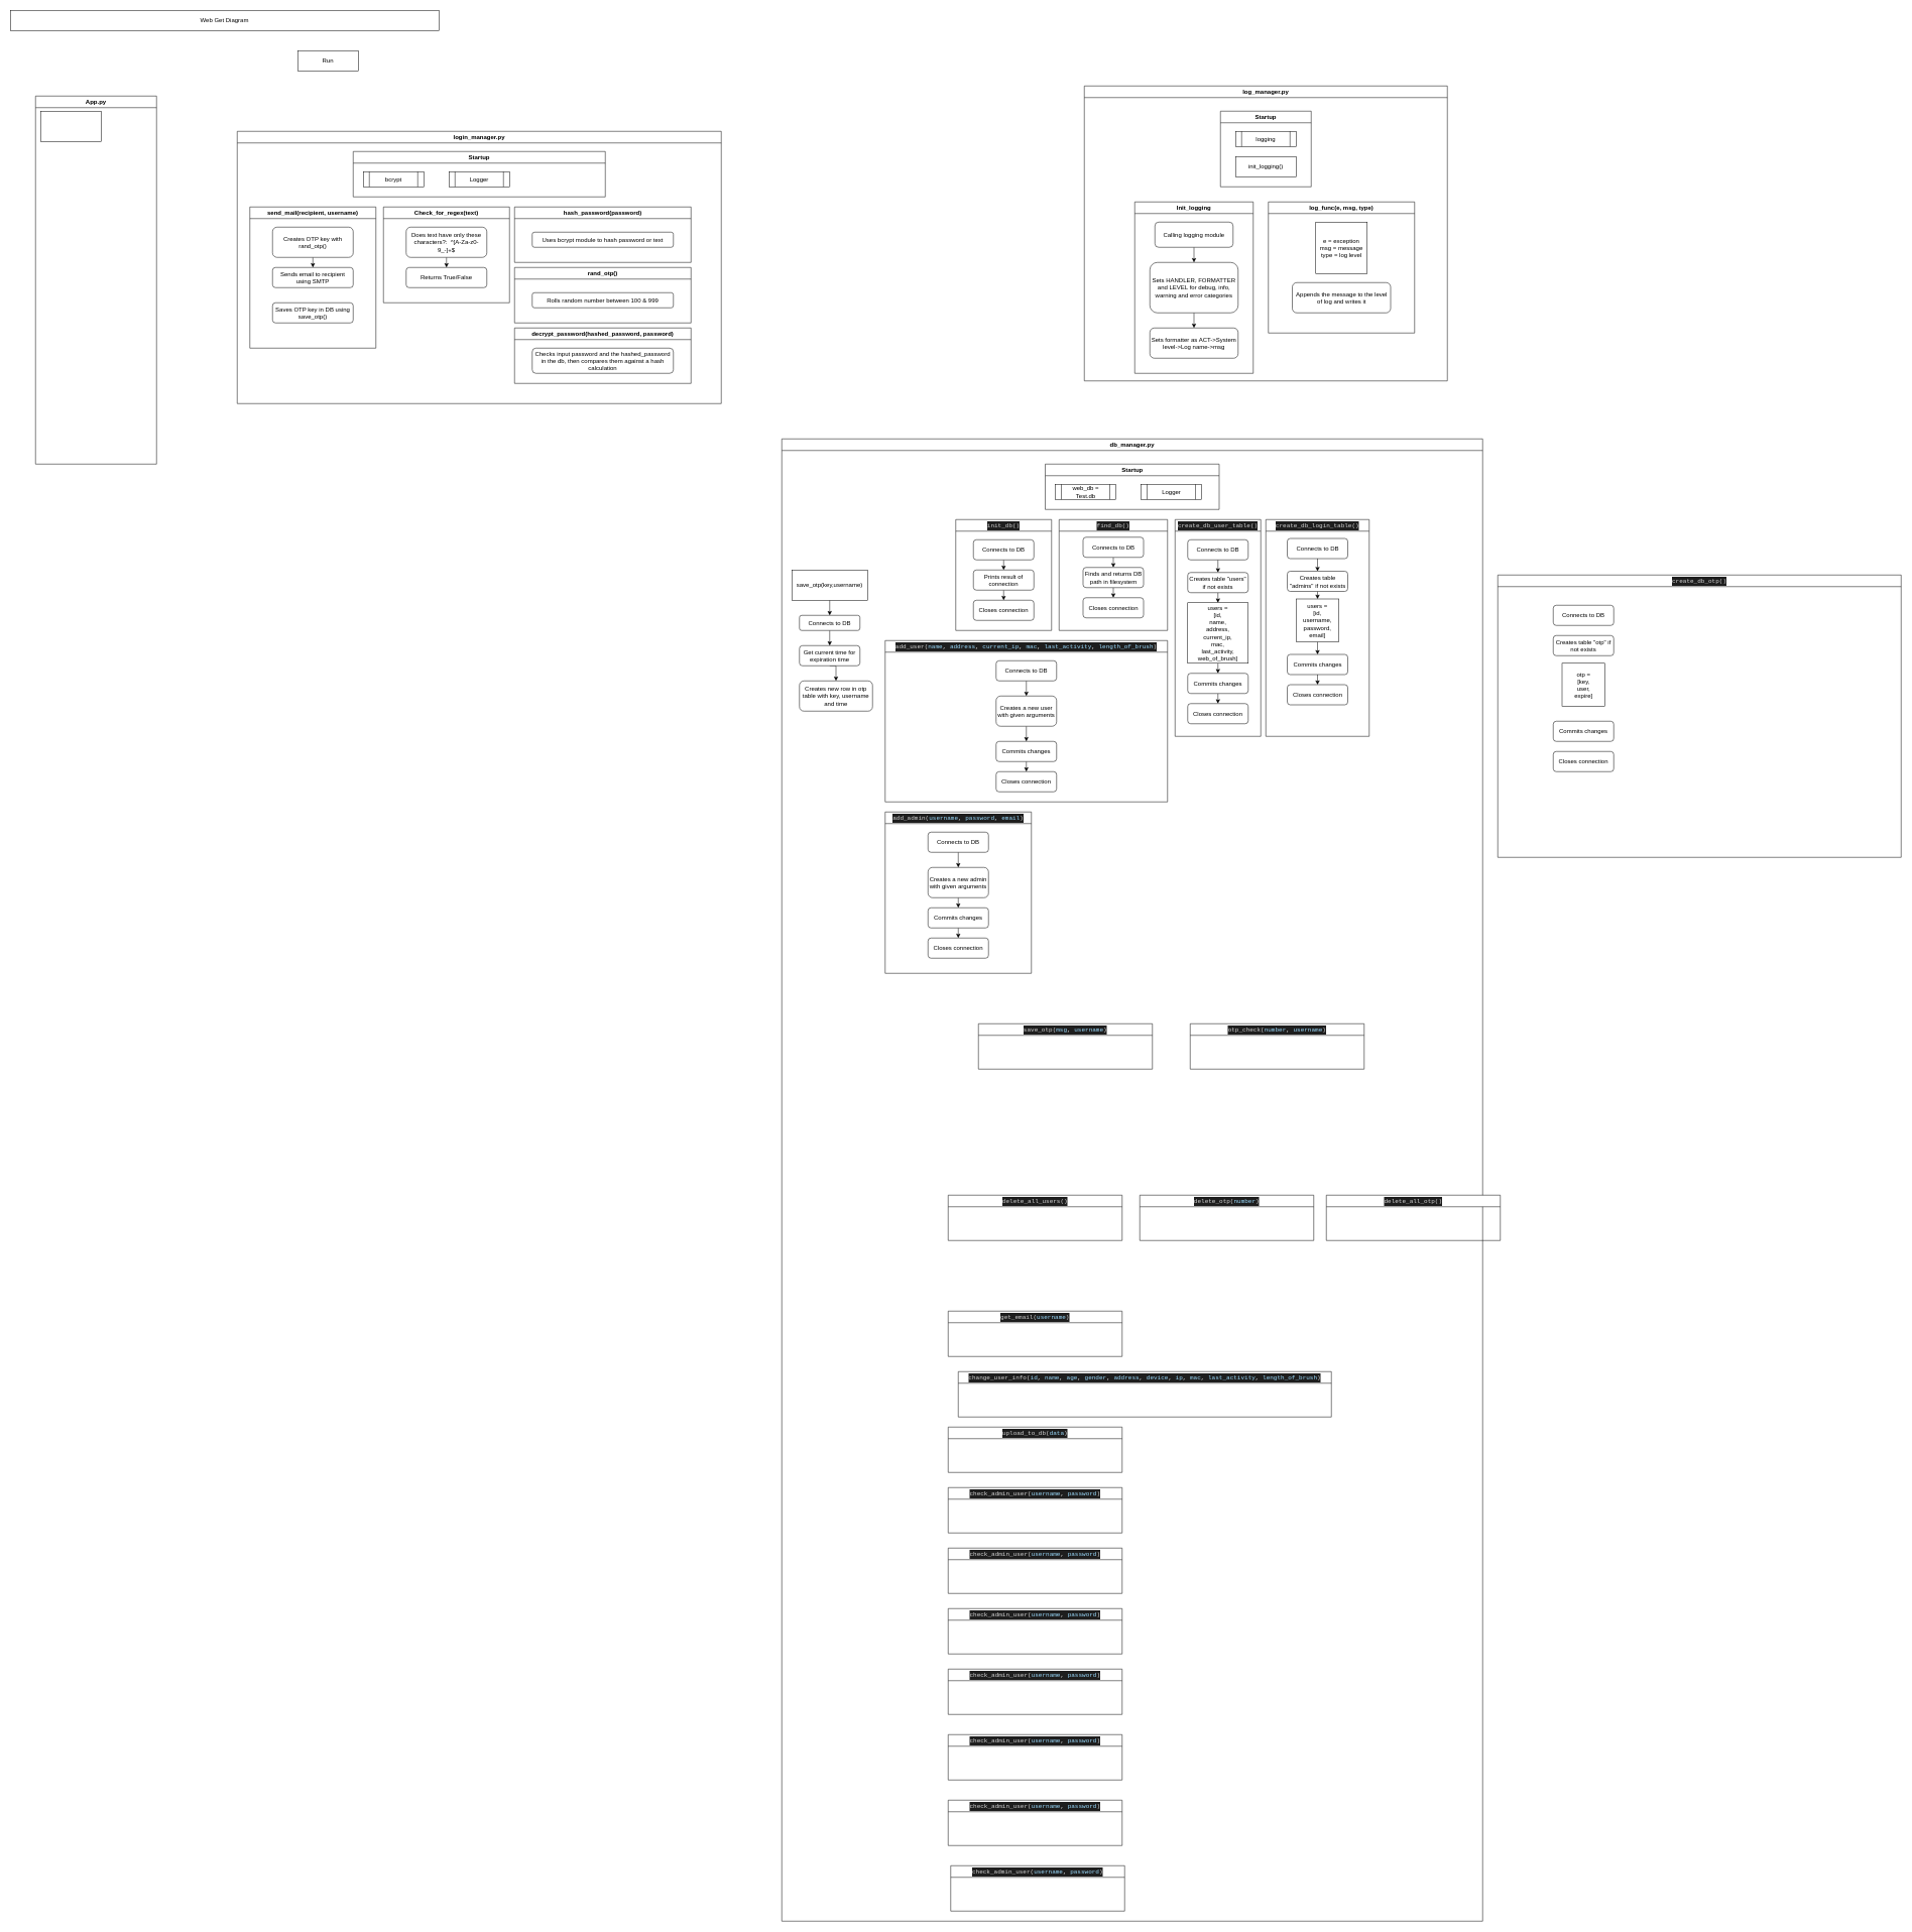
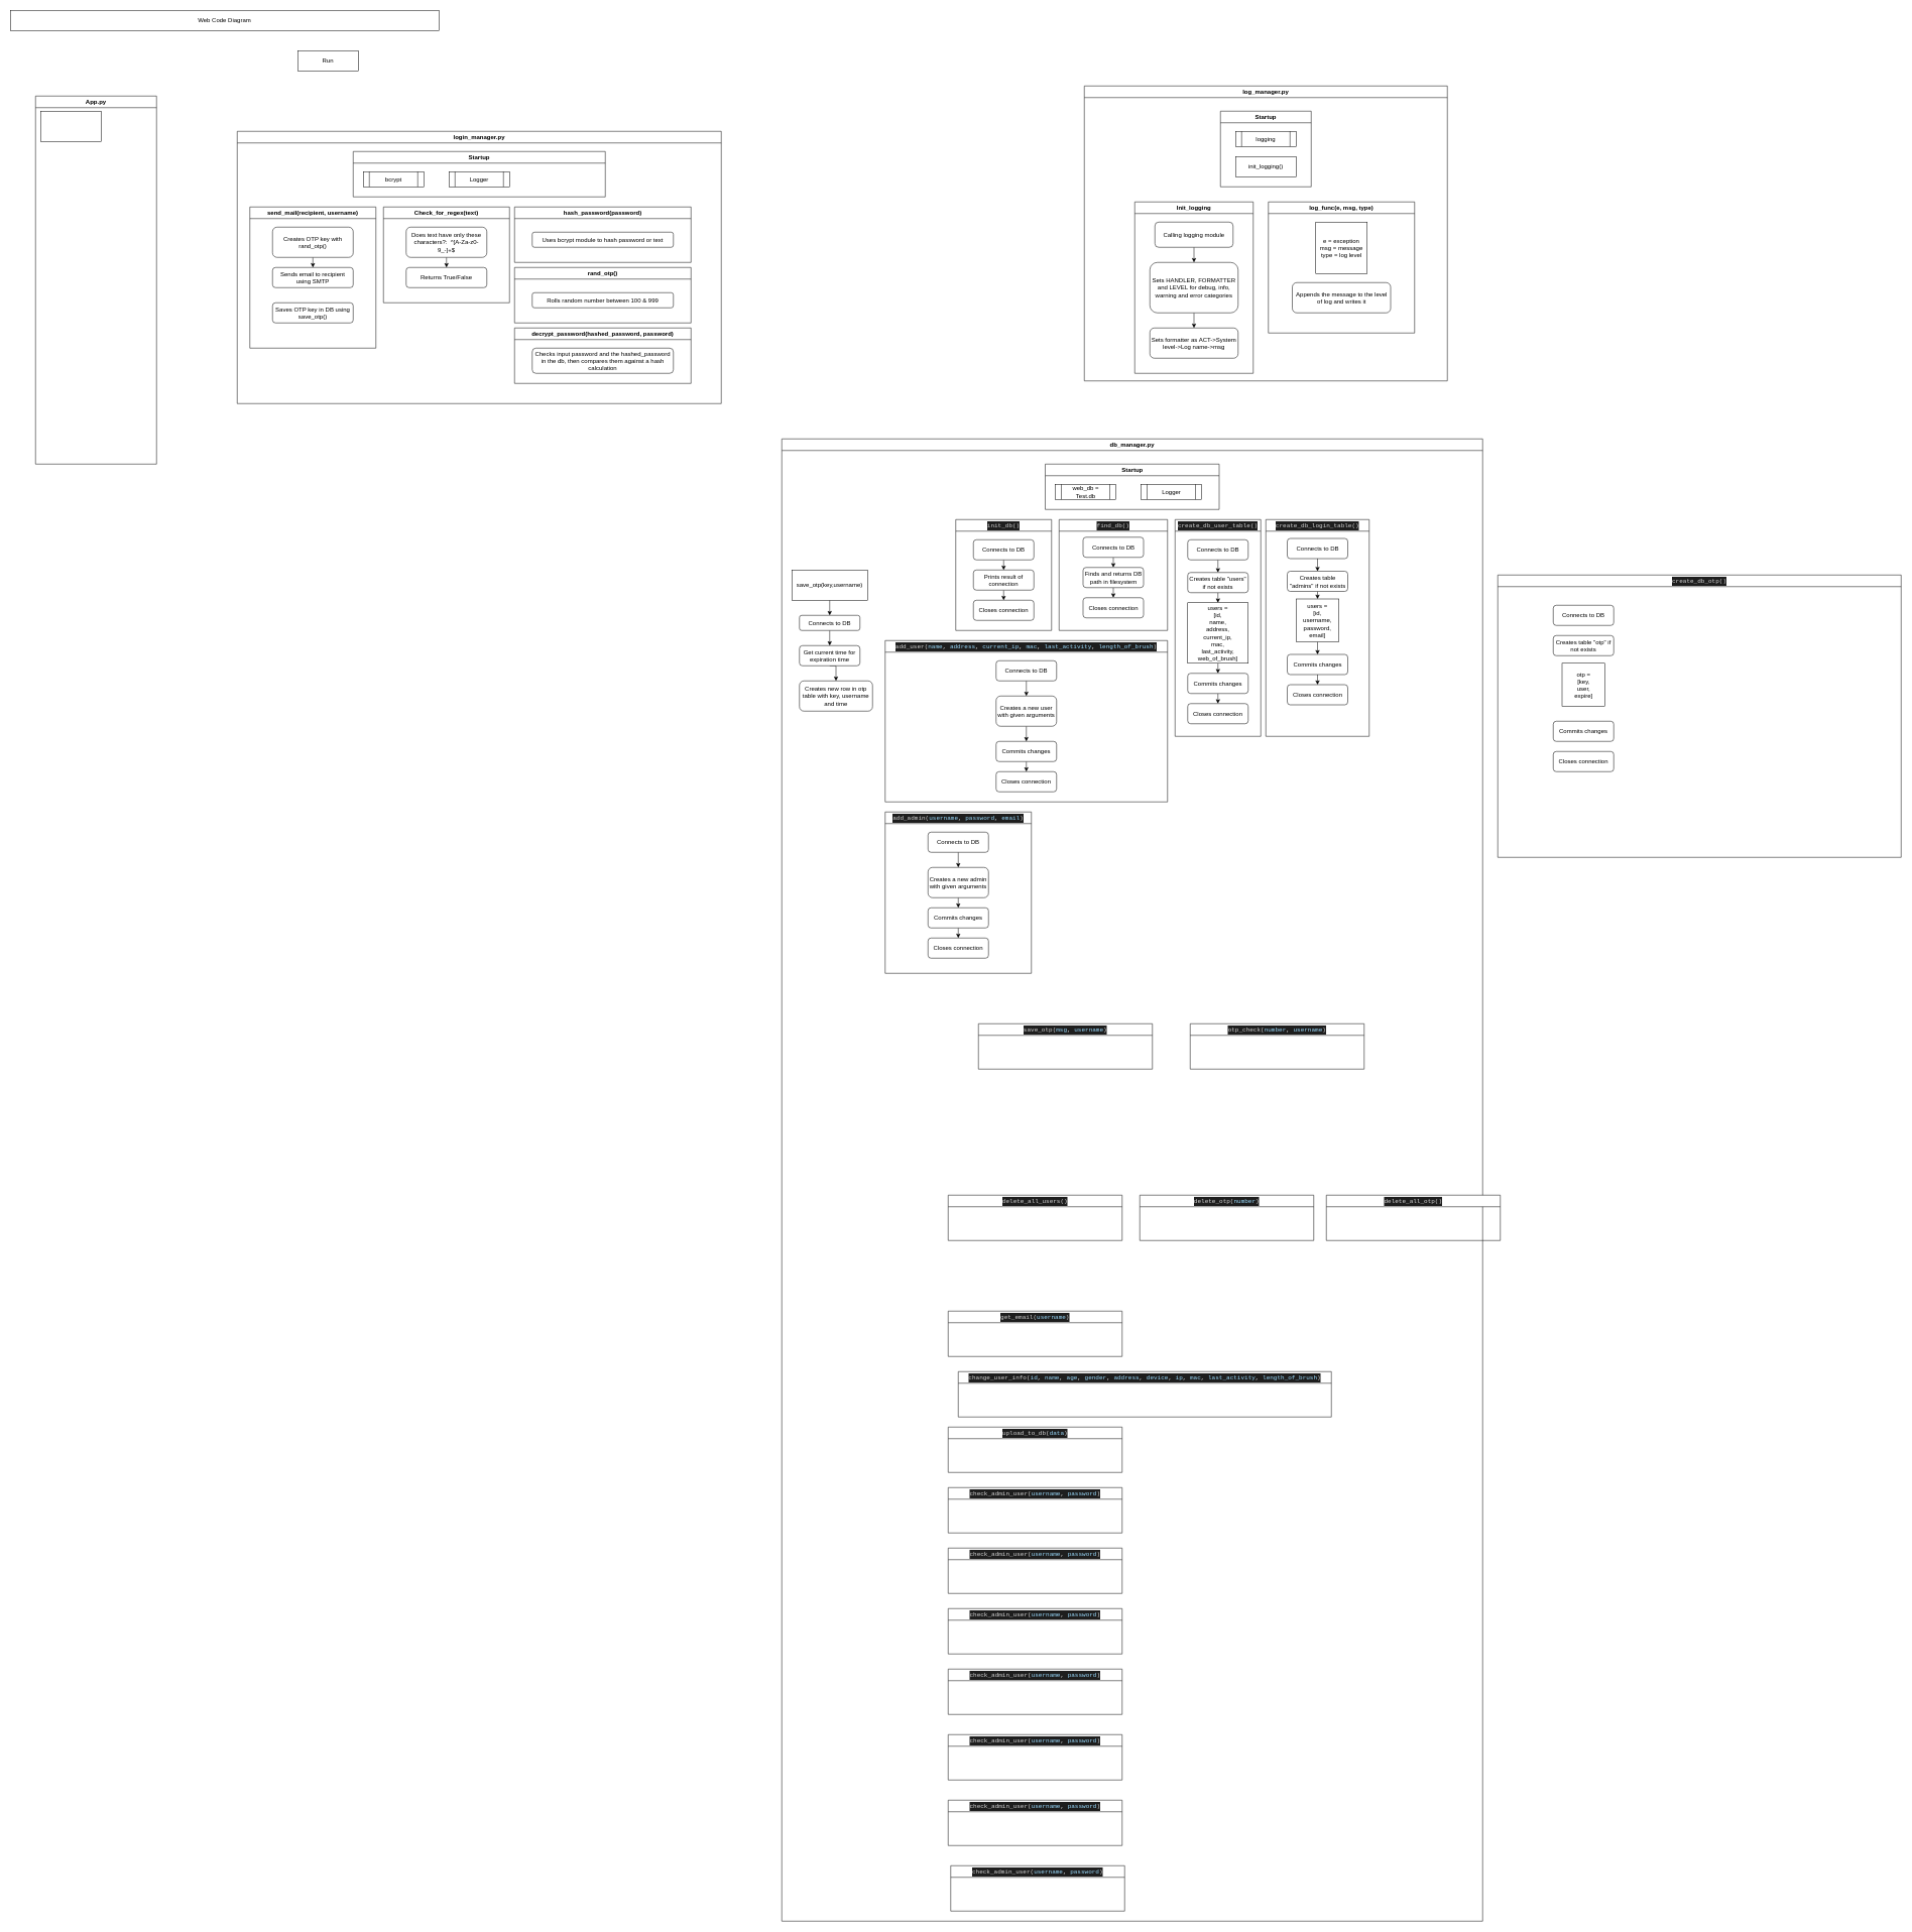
- <mxCell id="2" value="Web Get Diagram" style="rounded=0;whiteSpace=wrap;html=1;" vertex="1" parent="1"><mxGeometry width="850" height="40" as="geometry" x="20" y="20" /></mxCell>
+ <mxCell id="2" value="Web Code Diagram" style="rounded=0;whiteSpace=wrap;html=1;" vertex="1" parent="1"><mxGeometry width="850" height="40" as="geometry" x="20" y="20" /></mxCell>
